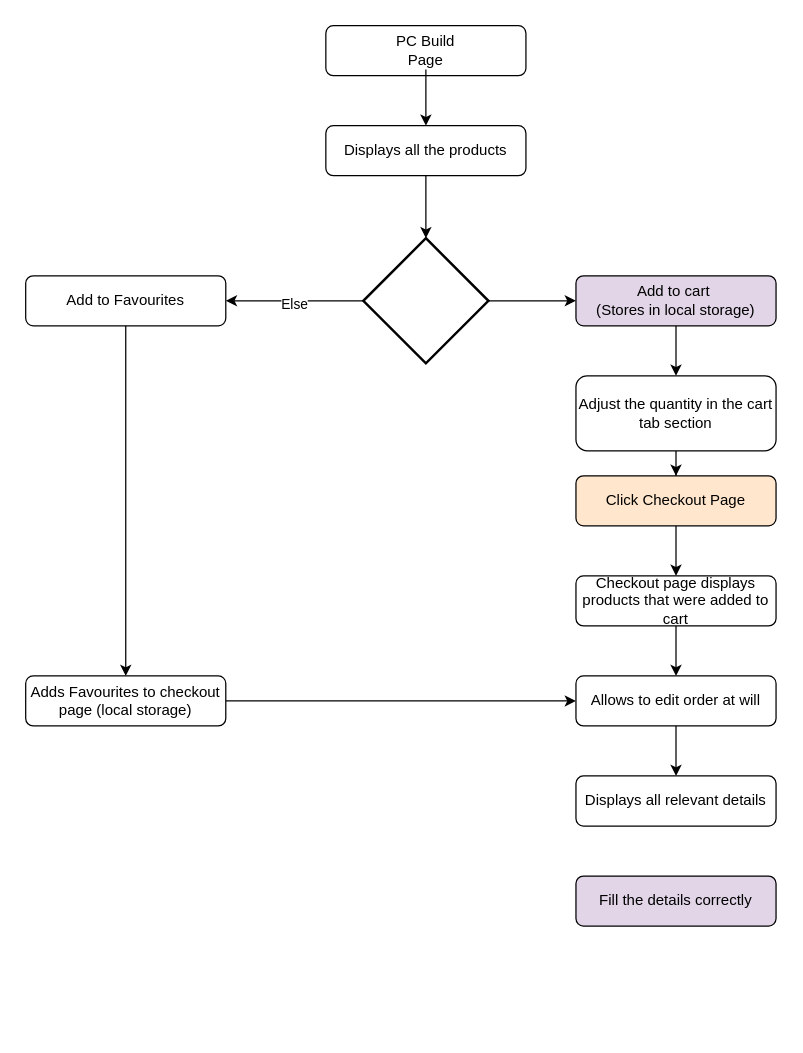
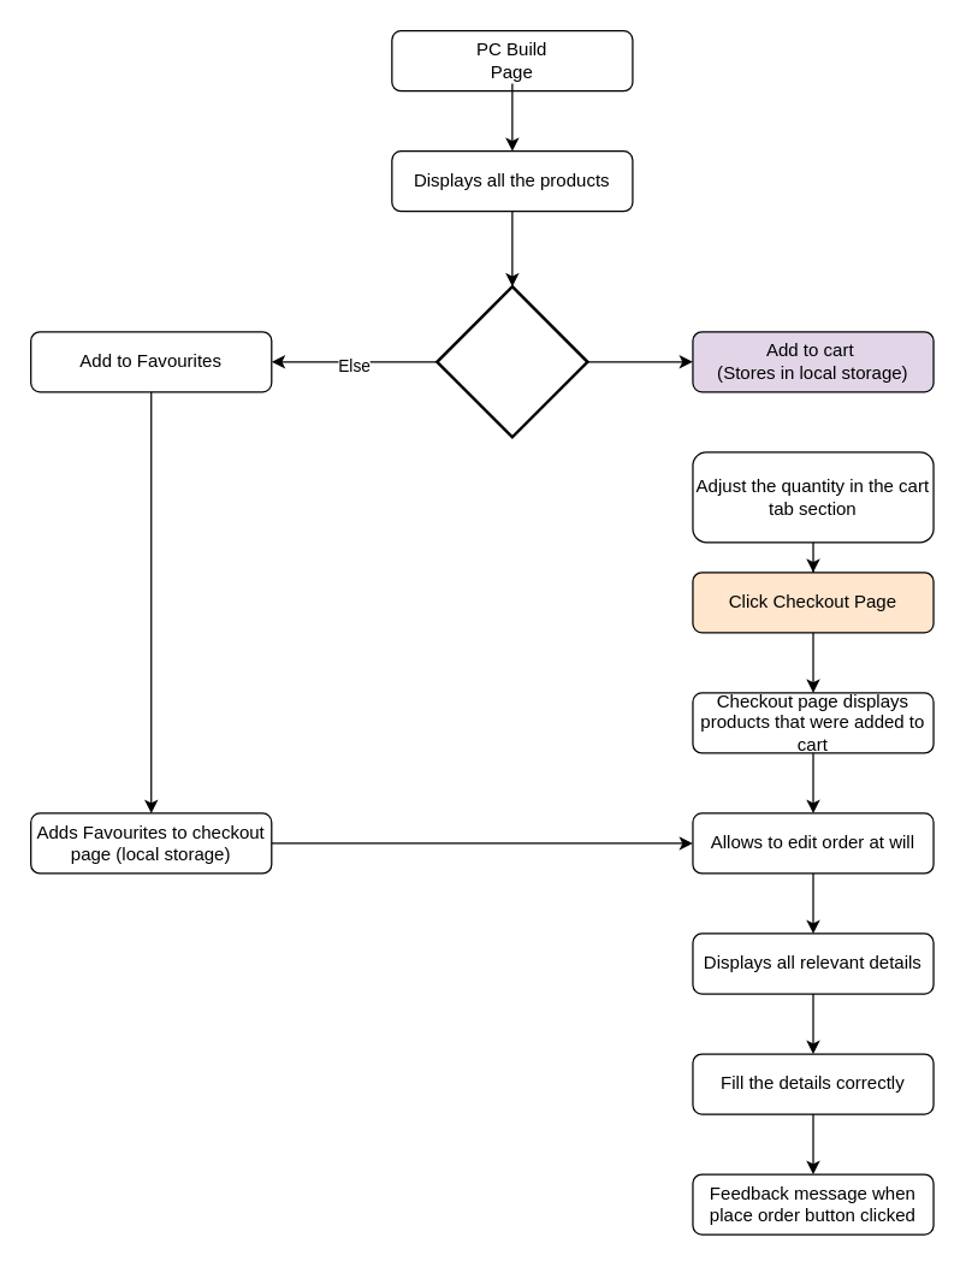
- <mxCell id="17" value="" style="edgeStyle=orthogonalEdgeStyle;rounded=0;orthogonalLoop=1;jettySize=auto;html=1;" edge="1" parent="1" source="18" target="27"><mxGeometry relative="1" as="geometry" /></mxCell>
+ <mxCell id="24" value="" style="edgeStyle=orthogonalEdgeStyle;rounded=0;orthogonalLoop=1;jettySize=auto;html=1;" edge="1" parent="1" source="25" target="23"><mxGeometry relative="1" as="geometry" /></mxCell>
- <mxCell id="23" value="Fill the details correctly" style="rounded=1;whiteSpace=wrap;html=1;fillColor=#e1d5e7;" vertex="1" parent="1"><mxGeometry x="460" y="700" width="160" height="40" as="geometry" /></mxCell>
+ <mxCell id="23" value="Fill the details correctly" style="rounded=1;whiteSpace=wrap;html=1;" vertex="1" parent="1"><mxGeometry x="460" y="700" width="160" height="40" as="geometry" /></mxCell>
+ <mxCell id="22" value="" style="edgeStyle=orthogonalEdgeStyle;rounded=0;orthogonalLoop=1;jettySize=auto;html=1;" edge="1" parent="1" source="23" target="10"><mxGeometry relative="1" as="geometry" /></mxCell>
+ <mxCell id="10" value="Feedback message when place order button clicked" style="rounded=1;whiteSpace=wrap;html=1;" vertex="1" parent="1"><mxGeometry x="460" y="780" width="160" height="40" as="geometry" /></mxCell>
